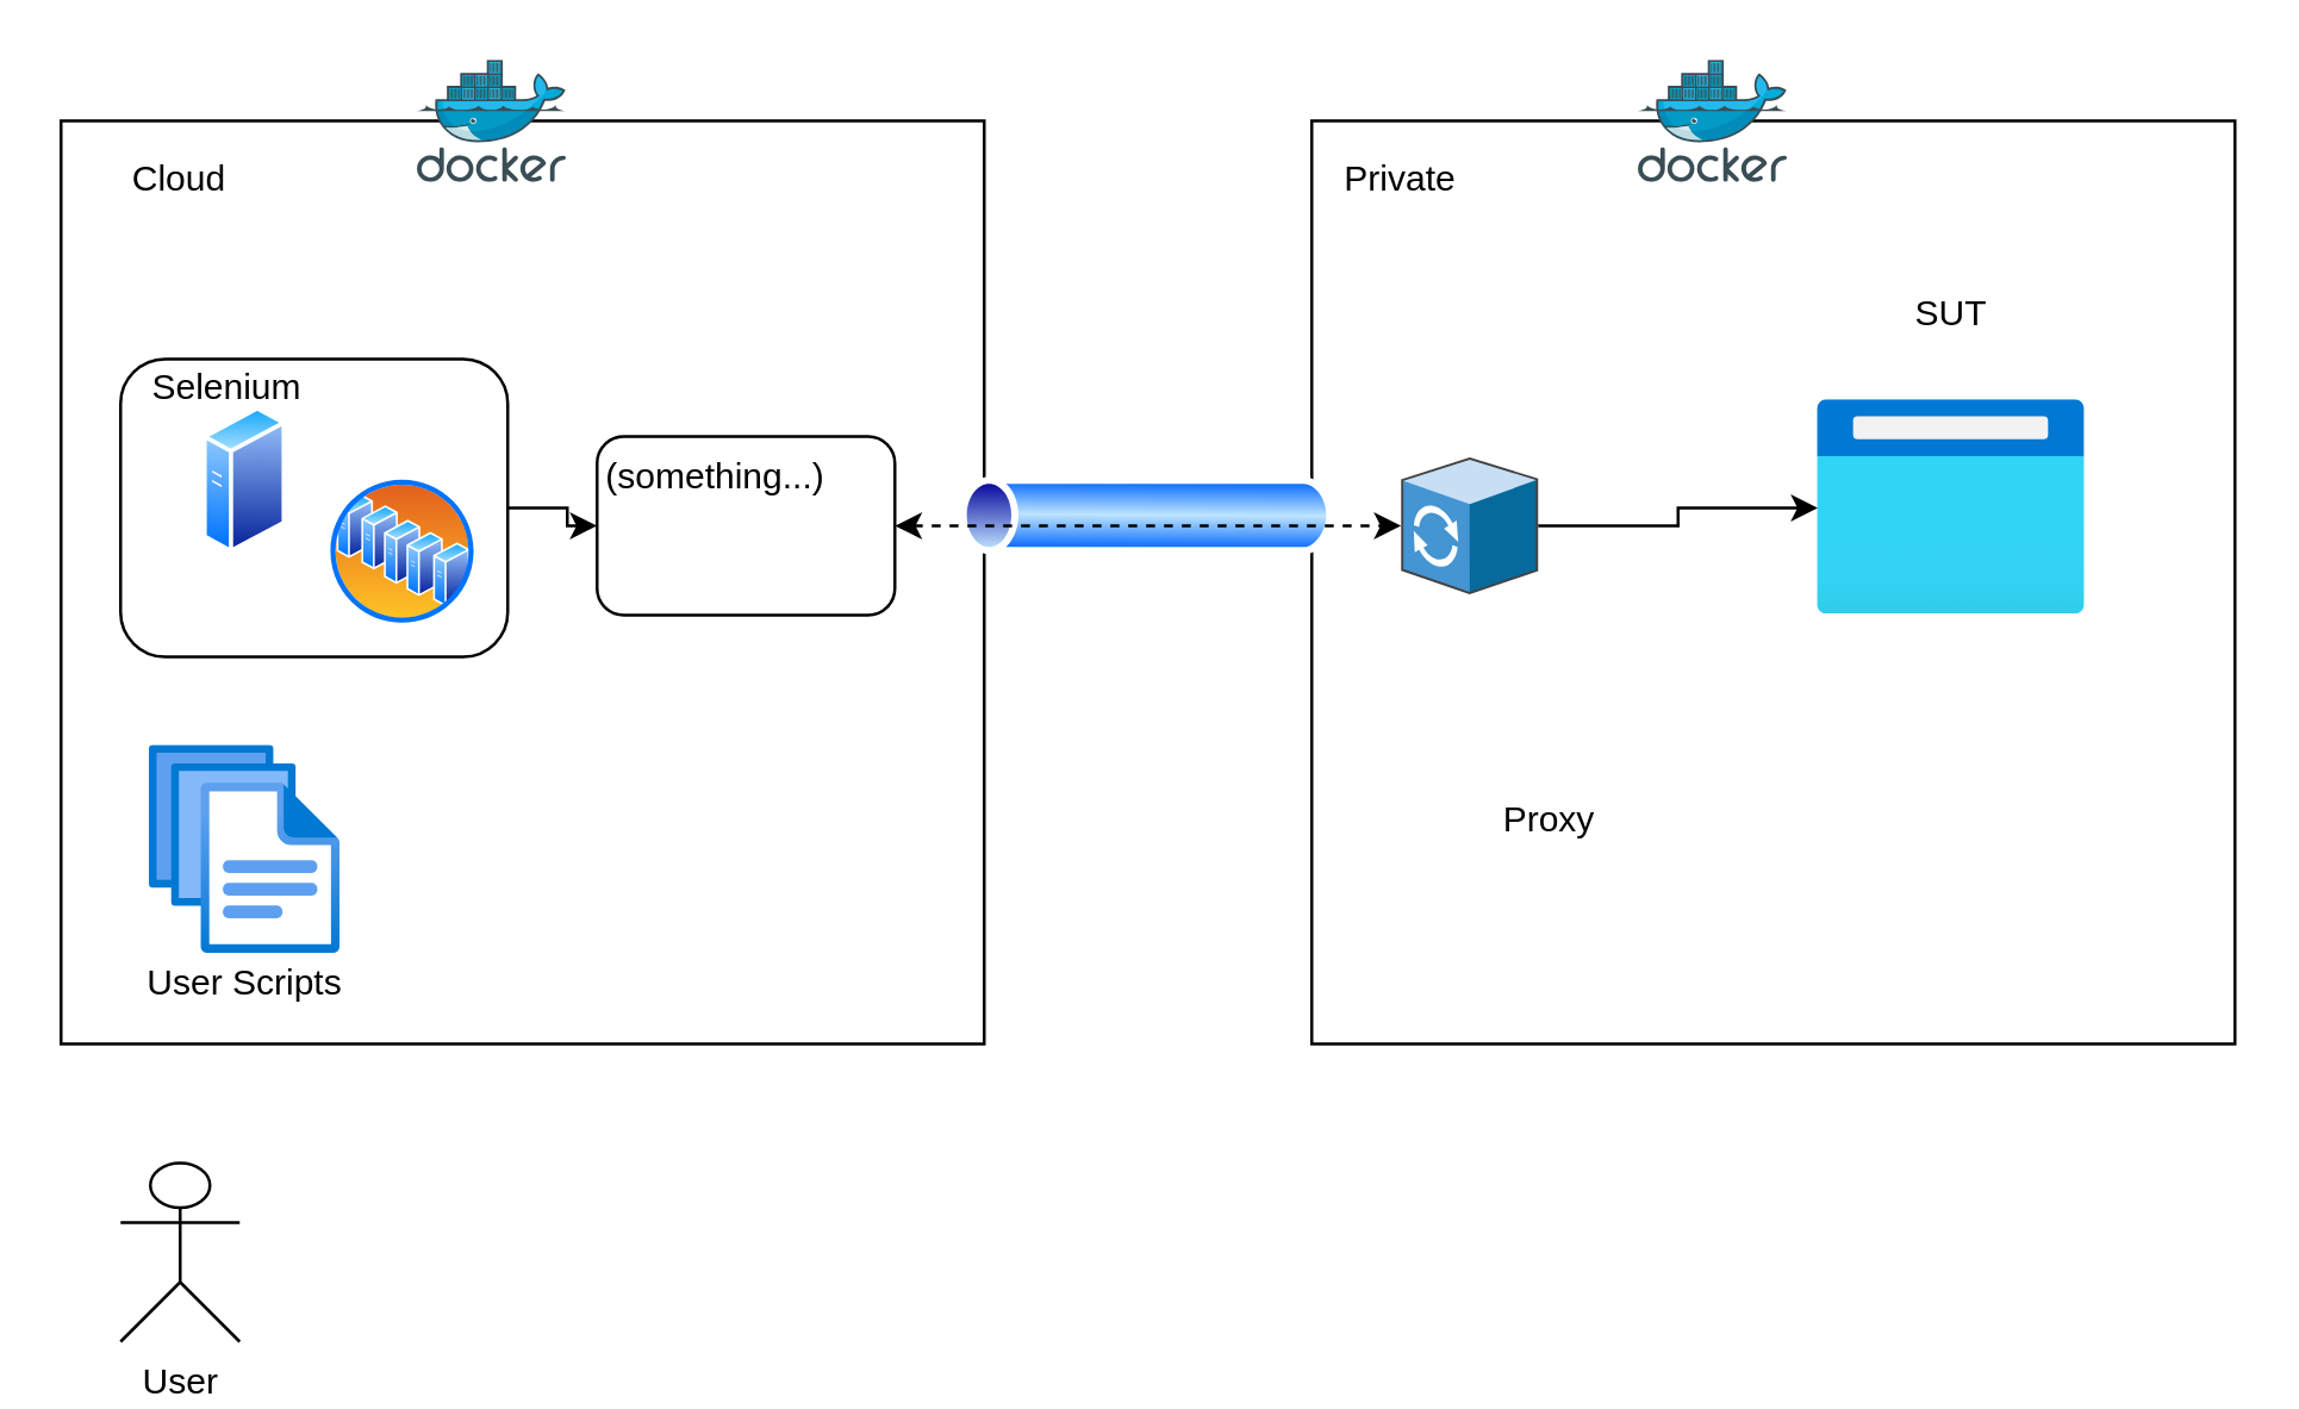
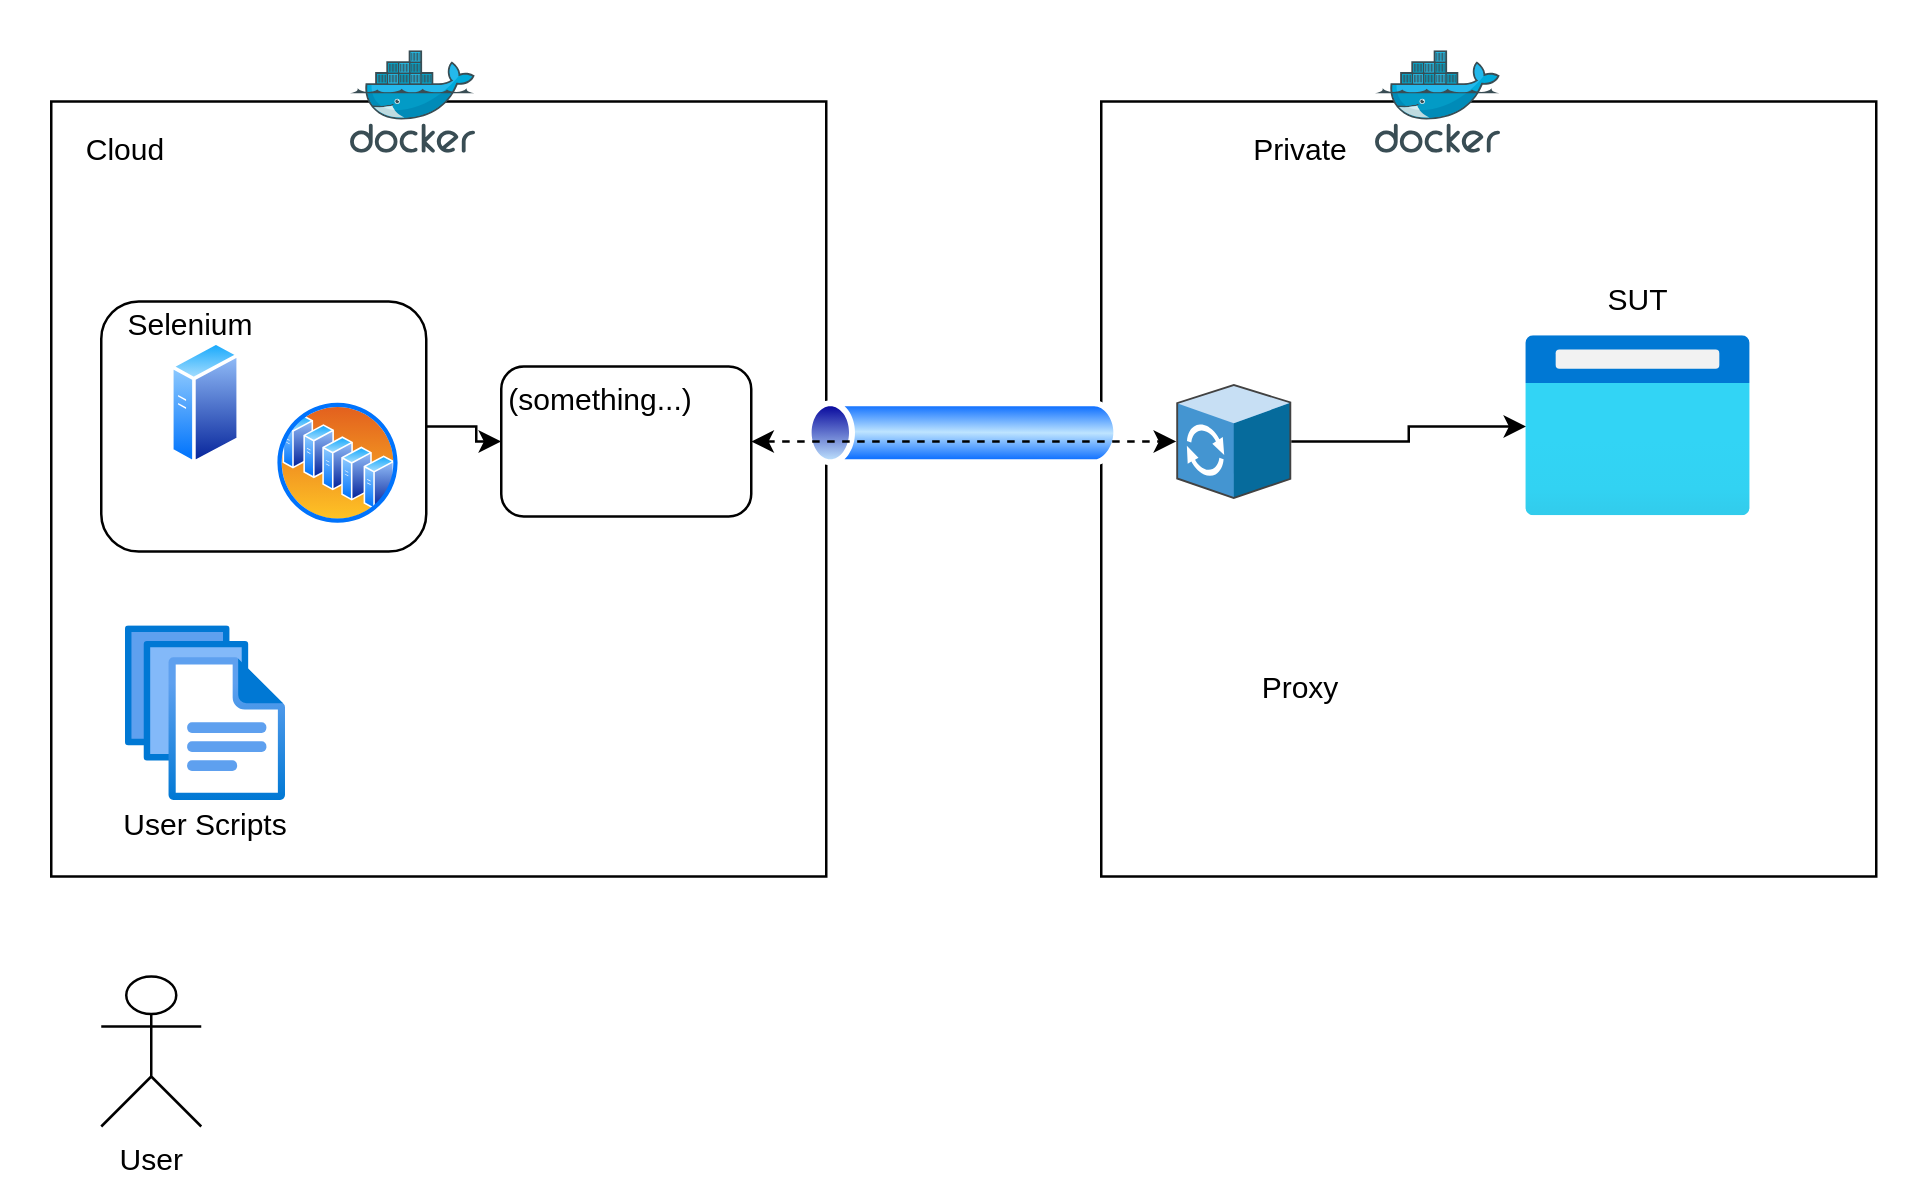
- <mxCell id="9" value="Cloud" style="text;html=1;strokeColor=none;fillColor=none;align=center;verticalAlign=middle;whiteSpace=wrap;rounded=0;" vertex="1" parent="1"><mxGeometry x="40" y="50" width="40" height="20" as="geometry" /></mxCell>
+ <mxCell id="9" value="Cloud" style="text;html=1;strokeColor=none;fillColor=none;align=center;verticalAlign=middle;whiteSpace=wrap;rounded=0;" vertex="1" parent="1"><mxGeometry x="30" y="50" width="40" height="20" as="geometry" /></mxCell>
- <mxCell id="8" value="Private" style="text;html=1;strokeColor=none;fillColor=none;align=center;verticalAlign=middle;whiteSpace=wrap;rounded=0;" vertex="1" parent="1"><mxGeometry x="450" y="50" width="40" height="20" as="geometry" /></mxCell>
+ <mxCell id="8" value="Private" style="text;html=1;strokeColor=none;fillColor=none;align=center;verticalAlign=middle;whiteSpace=wrap;rounded=0;" vertex="1" parent="1"><mxGeometry x="500" y="50" width="40" height="20" as="geometry" /></mxCell>
- <mxCell id="21" value="SUT" style="text;html=1;strokeColor=none;fillColor=none;align=center;verticalAlign=middle;whiteSpace=wrap;rounded=0;" vertex="1" parent="1"><mxGeometry x="635" y="95" width="40" height="20" as="geometry" /></mxCell>
+ <mxCell id="21" value="SUT" style="text;html=1;strokeColor=none;fillColor=none;align=center;verticalAlign=middle;whiteSpace=wrap;rounded=0;" vertex="1" parent="1"><mxGeometry x="635" y="110" width="40" height="20" as="geometry" /></mxCell>
